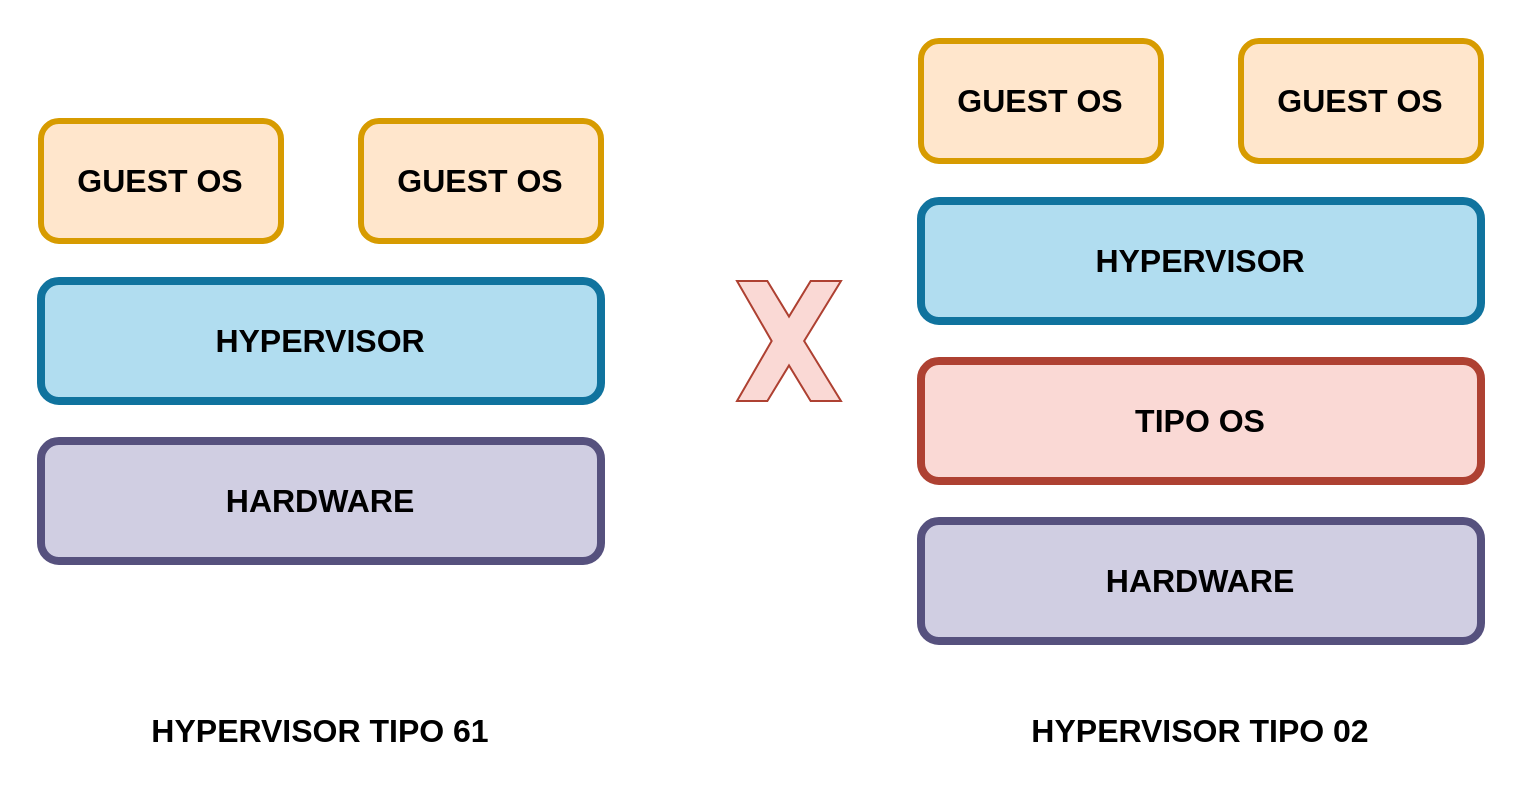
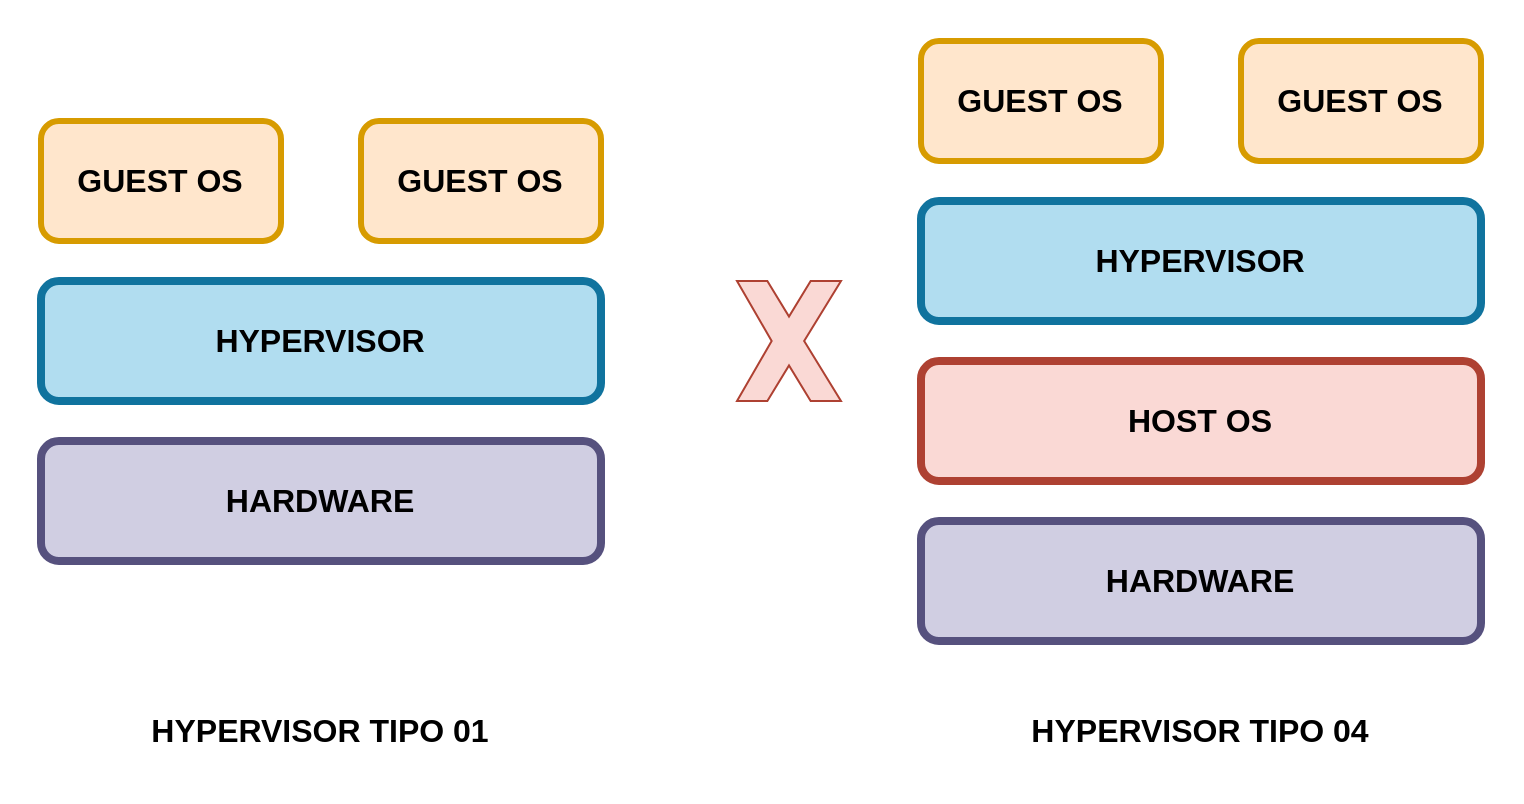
- <mxCell id="9" value="TIPO OS" style="rounded=1;whiteSpace=wrap;html=1;fontSize=16;fontStyle=1;strokeWidth=4;fillColor=#fad9d5;strokeColor=#ae4132;" vertex="1" parent="1"><mxGeometry x="460" y="180" width="280" height="60" as="geometry" /></mxCell>
+ <mxCell id="9" value="HOST OS" style="rounded=1;whiteSpace=wrap;html=1;fontSize=16;fontStyle=1;strokeWidth=4;fillColor=#fad9d5;strokeColor=#ae4132;" vertex="1" parent="1"><mxGeometry x="460" y="180" width="280" height="60" as="geometry" /></mxCell>
- <mxCell id="12" value="HYPERVISOR TIPO 61" style="text;html=1;strokeColor=none;fillColor=none;align=center;verticalAlign=middle;whiteSpace=wrap;rounded=0;fontStyle=1;fontSize=16;" vertex="1" parent="1"><mxGeometry x="70" y="350" width="180" height="30" as="geometry" /></mxCell>
+ <mxCell id="12" value="HYPERVISOR TIPO 01" style="text;html=1;strokeColor=none;fillColor=none;align=center;verticalAlign=middle;whiteSpace=wrap;rounded=0;fontStyle=1;fontSize=16;" vertex="1" parent="1"><mxGeometry x="70" y="350" width="180" height="30" as="geometry" /></mxCell>
- <mxCell id="13" value="HYPERVISOR TIPO 02" style="text;html=1;strokeColor=none;fillColor=none;align=center;verticalAlign=middle;whiteSpace=wrap;rounded=0;fontStyle=1;fontSize=16;" vertex="1" parent="1"><mxGeometry x="510" y="350" width="180" height="30" as="geometry" /></mxCell>
+ <mxCell id="13" value="HYPERVISOR TIPO 04" style="text;html=1;strokeColor=none;fillColor=none;align=center;verticalAlign=middle;whiteSpace=wrap;rounded=0;fontStyle=1;fontSize=16;" vertex="1" parent="1"><mxGeometry x="510" y="350" width="180" height="30" as="geometry" /></mxCell>
